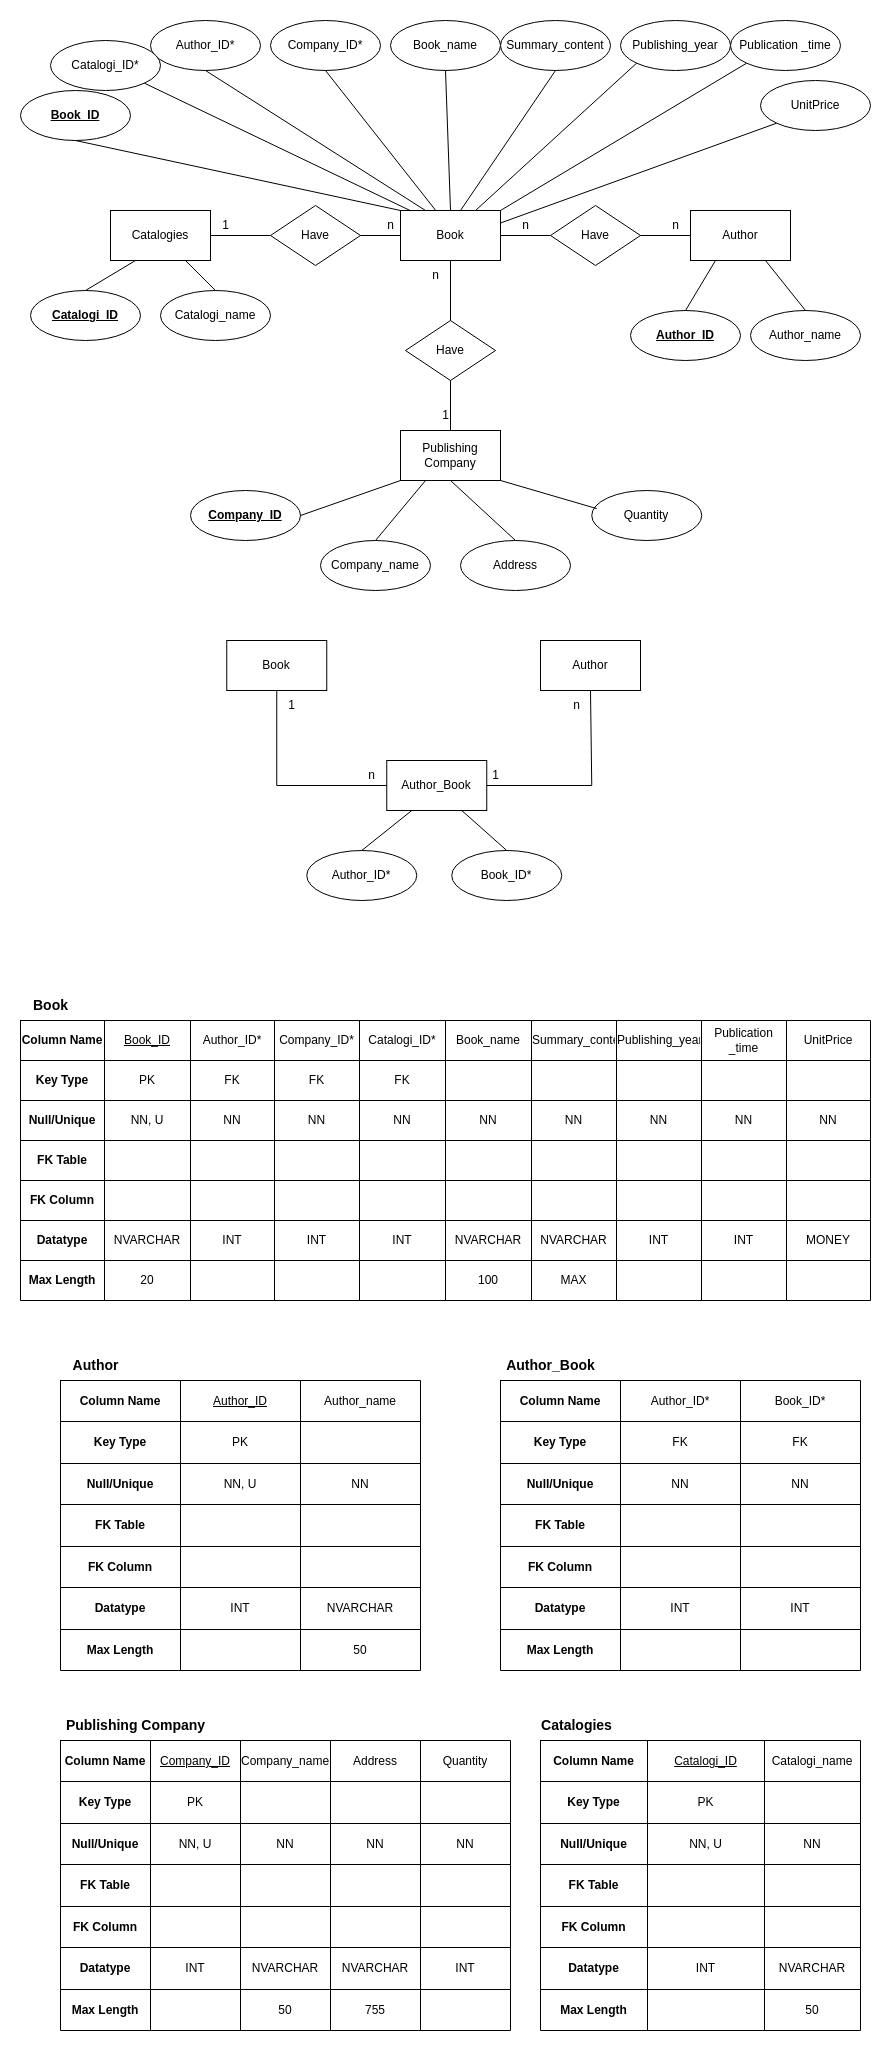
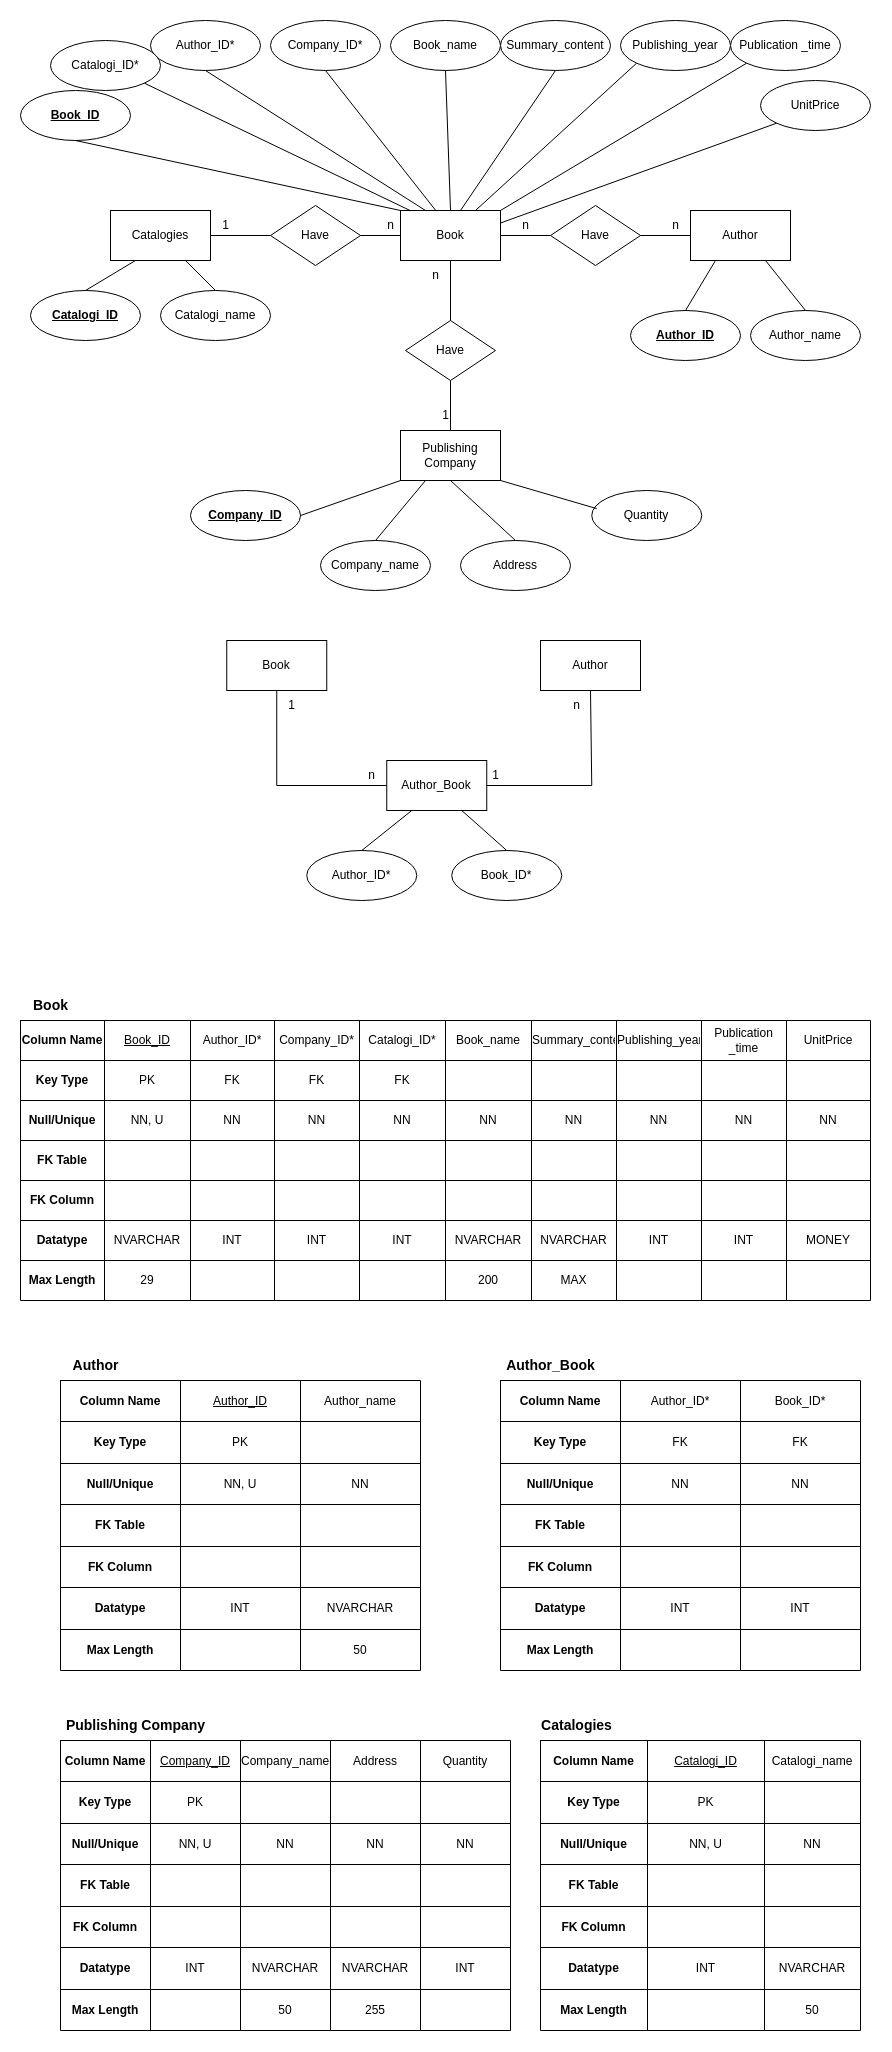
- <mxCell id="135" value="20" style="shape=partialRectangle;html=1;whiteSpace=wrap;connectable=0;strokeColor=inherit;overflow=hidden;fillColor=none;top=0;left=0;bottom=0;right=0;pointerEvents=1;" vertex="1" parent="133"><mxGeometry x="84" width="86" height="40" as="geometry"><mxRectangle width="86" height="40" as="alternateBounds" /></mxGeometry></mxCell>
+ <mxCell id="135" value="29" style="shape=partialRectangle;html=1;whiteSpace=wrap;connectable=0;strokeColor=inherit;overflow=hidden;fillColor=none;top=0;left=0;bottom=0;right=0;pointerEvents=1;" vertex="1" parent="133"><mxGeometry x="84" width="86" height="40" as="geometry"><mxRectangle width="86" height="40" as="alternateBounds" /></mxGeometry></mxCell>
- <mxCell id="139" value="100" style="shape=partialRectangle;html=1;whiteSpace=wrap;connectable=0;strokeColor=inherit;overflow=hidden;fillColor=none;top=0;left=0;bottom=0;right=0;pointerEvents=1;" vertex="1" parent="133"><mxGeometry x="425" width="86" height="40" as="geometry"><mxRectangle width="86" height="40" as="alternateBounds" /></mxGeometry></mxCell>
+ <mxCell id="139" value="200" style="shape=partialRectangle;html=1;whiteSpace=wrap;connectable=0;strokeColor=inherit;overflow=hidden;fillColor=none;top=0;left=0;bottom=0;right=0;pointerEvents=1;" vertex="1" parent="133"><mxGeometry x="425" width="86" height="40" as="geometry"><mxRectangle width="86" height="40" as="alternateBounds" /></mxGeometry></mxCell>
- <mxCell id="247" value="755" style="shape=partialRectangle;html=1;whiteSpace=wrap;connectable=0;strokeColor=inherit;overflow=hidden;fillColor=none;top=0;left=0;bottom=0;right=0;pointerEvents=1;" vertex="1" parent="243"><mxGeometry x="270" width="90" height="41" as="geometry"><mxRectangle width="90" height="41" as="alternateBounds" /></mxGeometry></mxCell>
+ <mxCell id="247" value="255" style="shape=partialRectangle;html=1;whiteSpace=wrap;connectable=0;strokeColor=inherit;overflow=hidden;fillColor=none;top=0;left=0;bottom=0;right=0;pointerEvents=1;" vertex="1" parent="243"><mxGeometry x="270" width="90" height="41" as="geometry"><mxRectangle width="90" height="41" as="alternateBounds" /></mxGeometry></mxCell>
